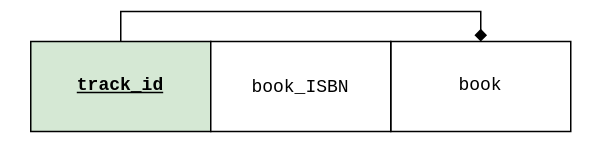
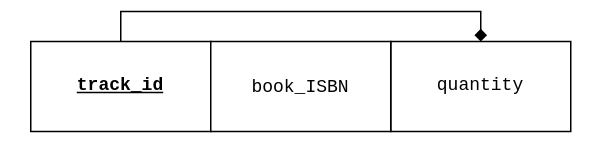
- <mxCell id="3" value="track_id" style="rounded=0;whiteSpace=wrap;html=1;fontStyle=5;fontFamily=Courier New;fillColor=#d5e8d4;" vertex="1" parent="1"><mxGeometry x="20" y="20" width="120" height="60" as="geometry" /></mxCell>
+ <mxCell id="3" value="track_id" style="rounded=0;whiteSpace=wrap;html=1;fontStyle=5;fontFamily=Courier New;" vertex="1" parent="1"><mxGeometry x="20" y="20" width="120" height="60" as="geometry" /></mxCell>
- <mxCell id="4" value="book" style="rounded=0;whiteSpace=wrap;html=1;fontFamily=Courier New;" vertex="1" parent="1"><mxGeometry x="260" y="20" width="120" height="60" as="geometry" /></mxCell>
+ <mxCell id="4" value="quantity" style="rounded=0;whiteSpace=wrap;html=1;fontFamily=Courier New;" vertex="1" parent="1"><mxGeometry x="260" y="20" width="120" height="60" as="geometry" /></mxCell>
